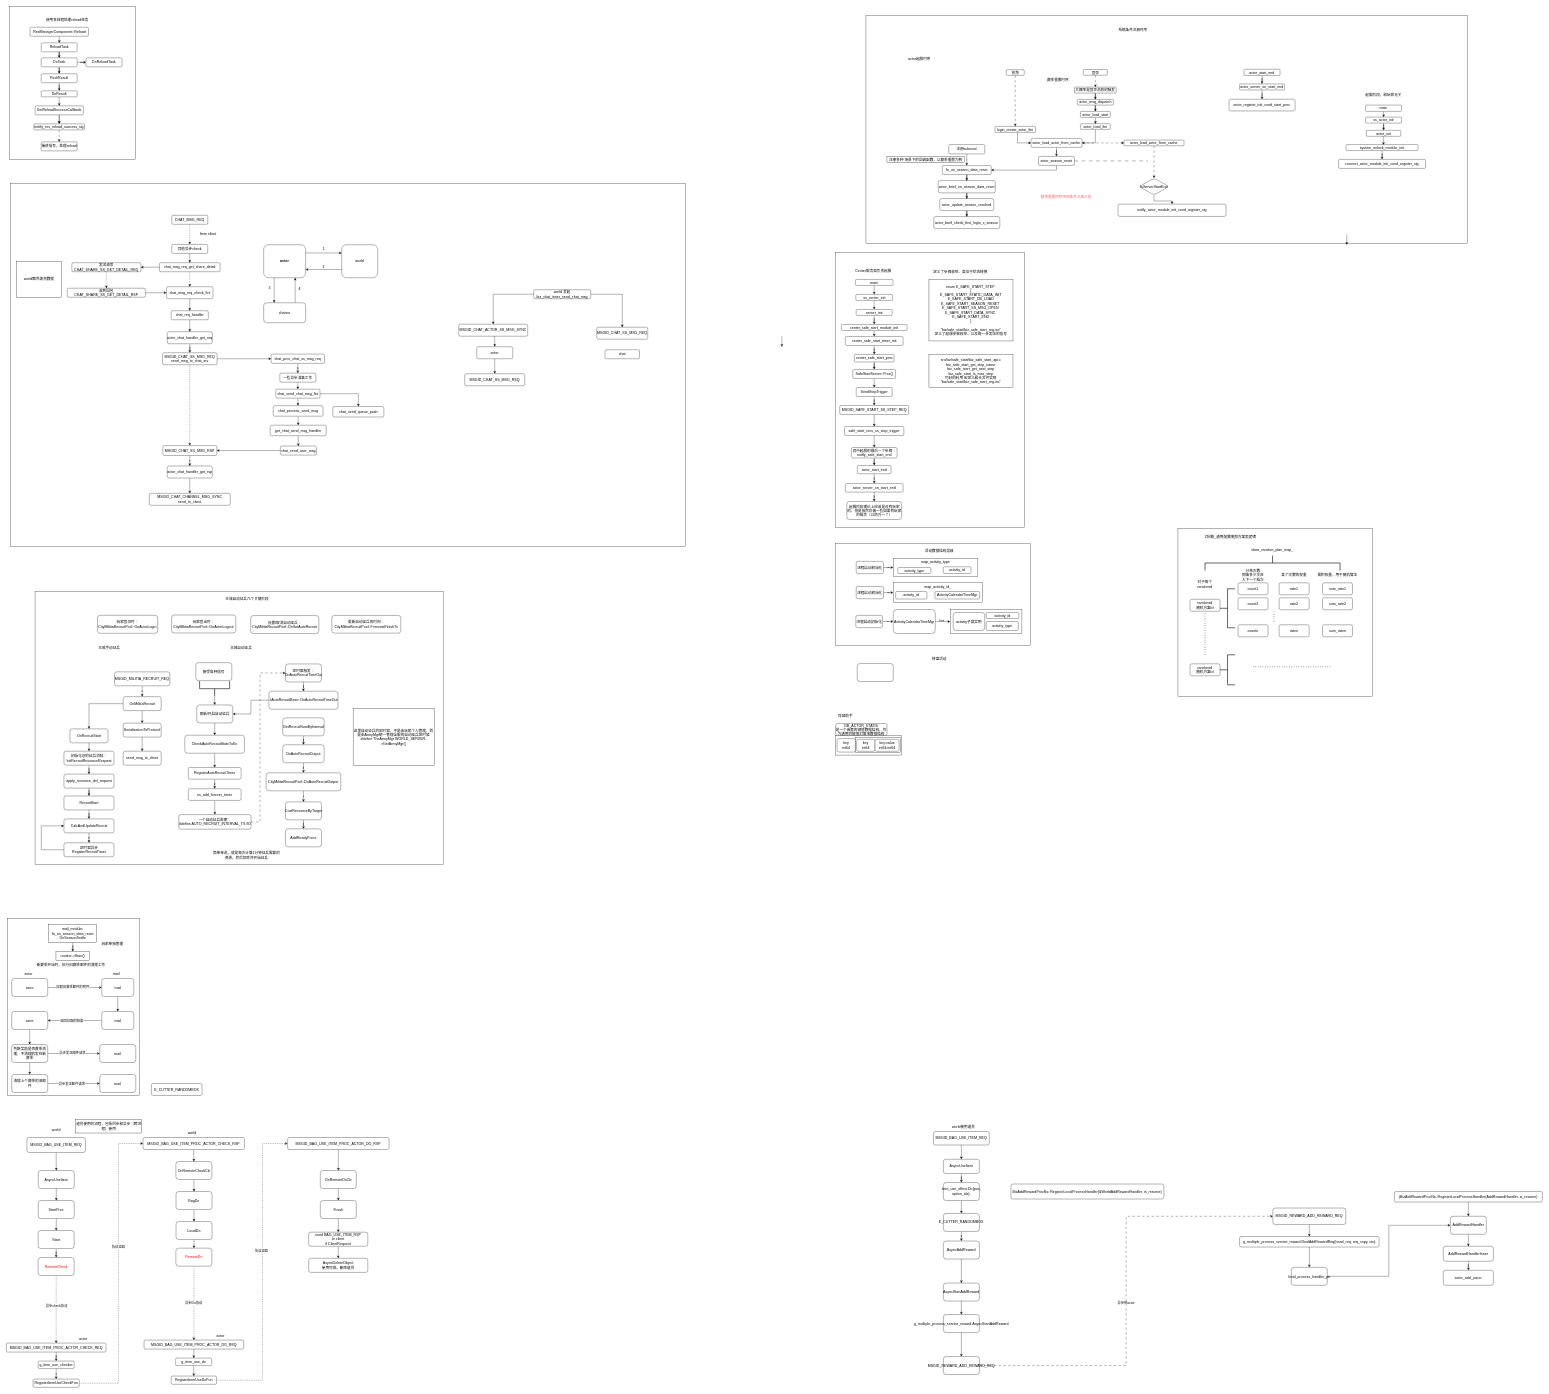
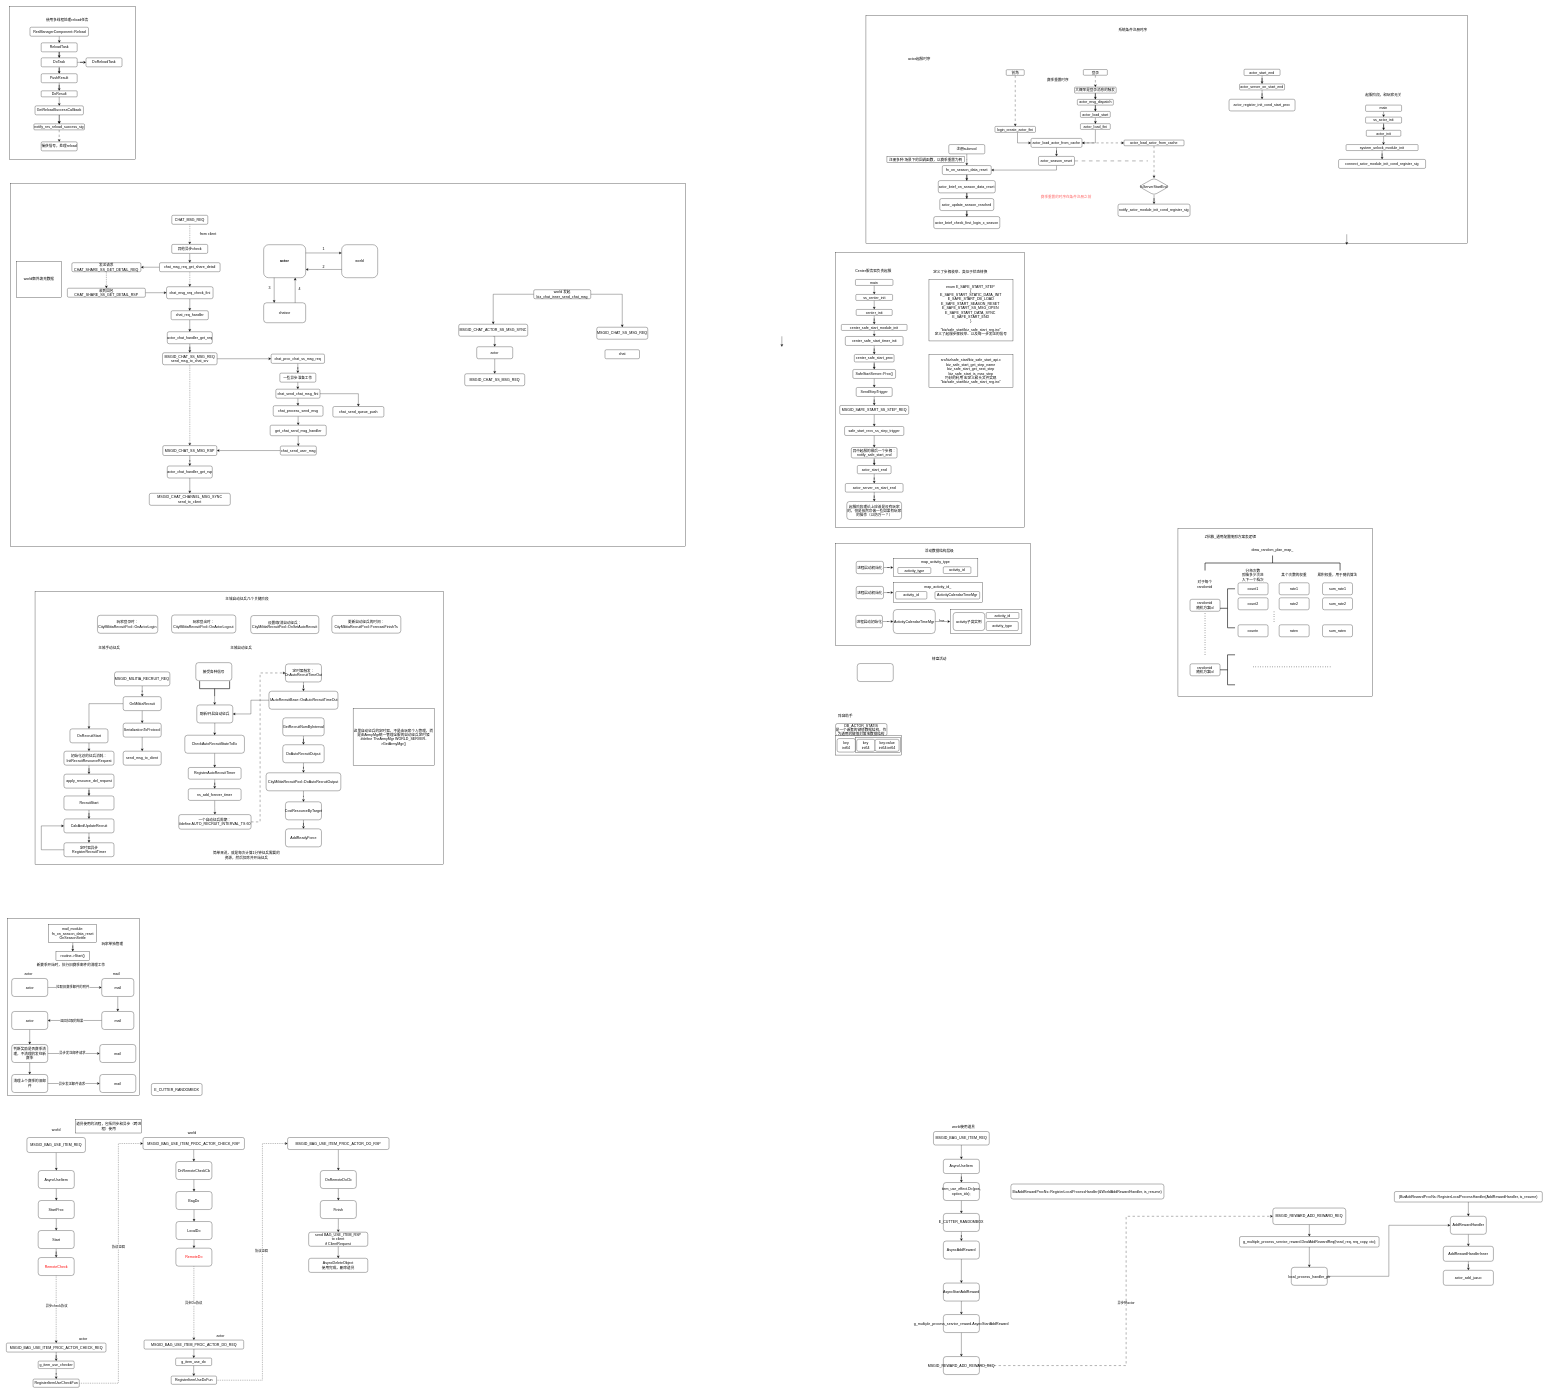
- <mxCell id="55" value="&lt;span style=&quot;font-size: 12px;&quot;&gt;notify_actor_module_init_cond_register_sig&lt;/span&gt;" style="rounded=1;whiteSpace=wrap;html=1;" parent="1" vertex="1"><mxGeometry x="3725.25" y="679.5" width="360" height="41" as="geometry" /></mxCell>
+ <mxCell id="55" value="&lt;span style=&quot;font-size: 12px;&quot;&gt;notify_actor_module_init_cond_register_sig&lt;/span&gt;" style="rounded=1;whiteSpace=wrap;html=1;" parent="1" vertex="1"><mxGeometry x="3725.25" y="679.5" width="240" height="41" as="geometry" /></mxCell>
